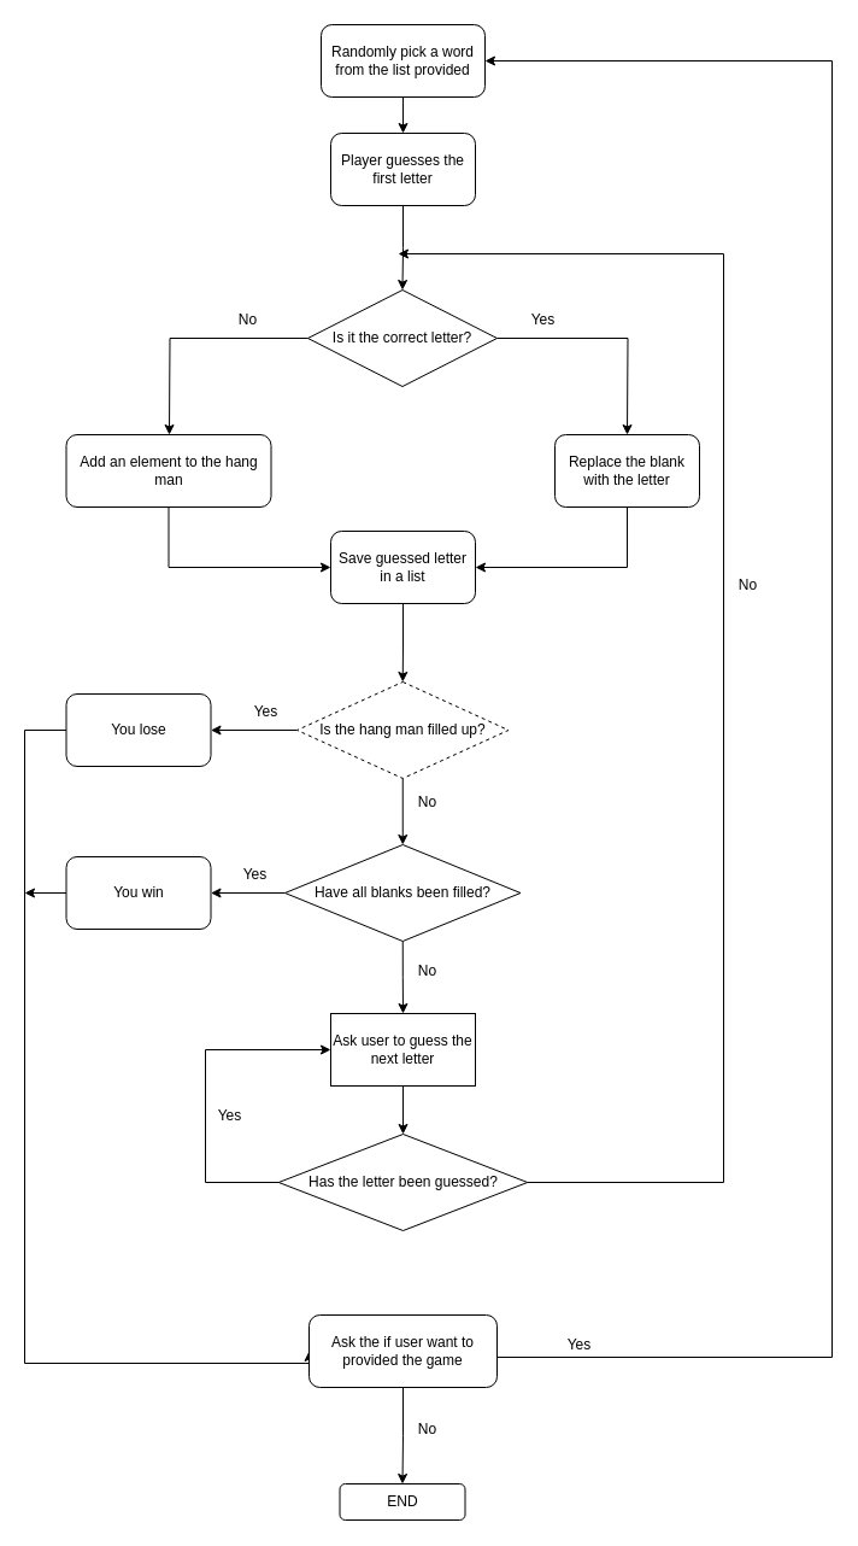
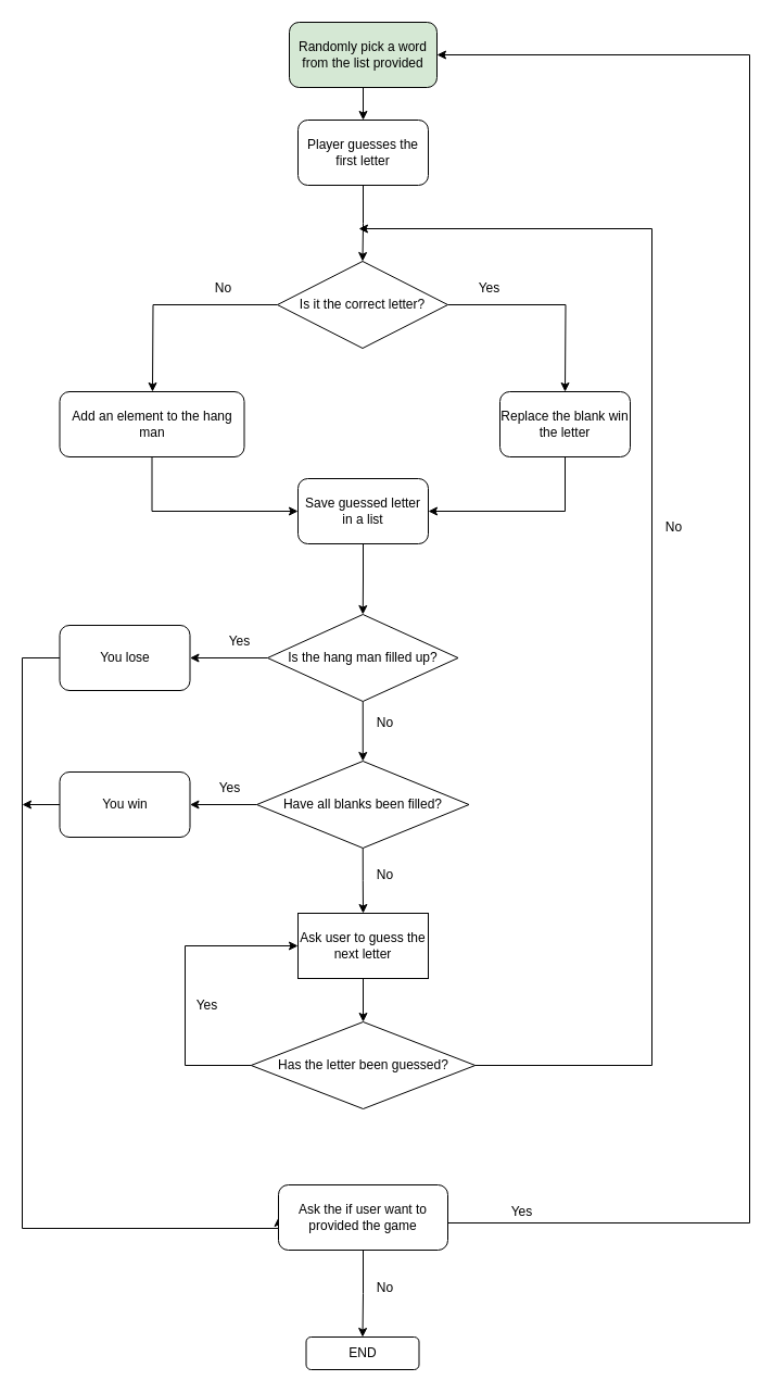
- <mxCell id="4" value="Randomly pick a word from the list provided" style="rounded=1;whiteSpace=wrap;html=1;" vertex="1" parent="1"><mxGeometry x="266" y="20" width="136" height="60" as="geometry" /></mxCell>
+ <mxCell id="4" value="Randomly pick a word from the list provided" style="rounded=1;whiteSpace=wrap;html=1;fillColor=#d5e8d4;" vertex="1" parent="1"><mxGeometry x="266" y="20" width="136" height="60" as="geometry" /></mxCell>
- <mxCell id="15" value="Replace the blank with the letter" style="rounded=1;whiteSpace=wrap;html=1;" vertex="1" parent="1"><mxGeometry x="460" y="360" width="120" height="60" as="geometry" /></mxCell>
+ <mxCell id="15" value="Replace the blank win the letter" style="rounded=1;whiteSpace=wrap;html=1;" vertex="1" parent="1"><mxGeometry x="460" y="360" width="120" height="60" as="geometry" /></mxCell>
- <mxCell id="27" value="Is the hang man filled up?" style="rhombus;whiteSpace=wrap;html=1;dashed=1;" vertex="1" parent="1"><mxGeometry x="246" y="565" width="175.5" height="80" as="geometry" /></mxCell>
+ <mxCell id="27" value="Is the hang man filled up?" style="rhombus;whiteSpace=wrap;html=1;" vertex="1" parent="1"><mxGeometry x="246" y="565" width="175.5" height="80" as="geometry" /></mxCell>
